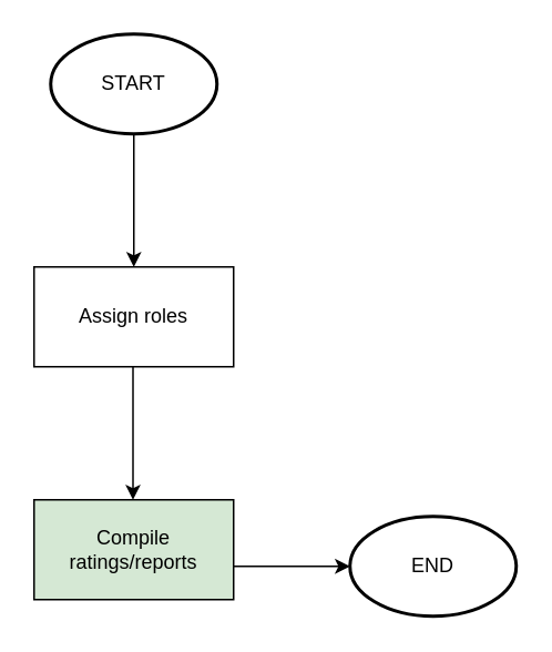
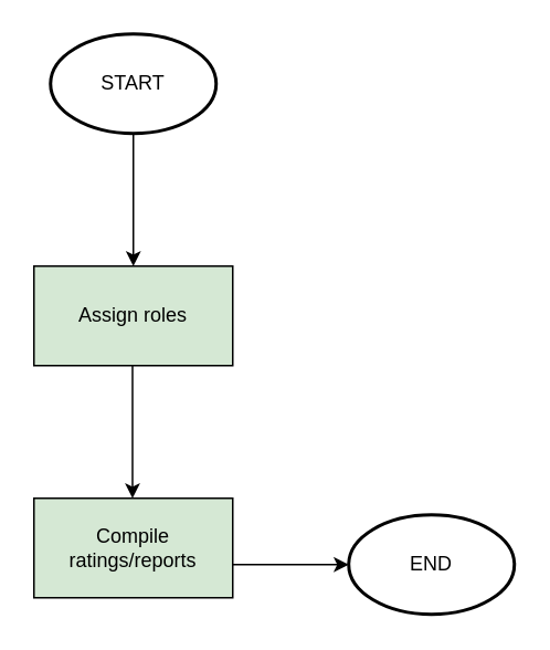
- <mxCell id="4" value="Assign roles" style="rounded=0;whiteSpace=wrap;html=1;" vertex="1" parent="1"><mxGeometry x="20" y="160" width="120" height="60" as="geometry" /></mxCell>
+ <mxCell id="4" value="Assign roles" style="rounded=0;whiteSpace=wrap;html=1;fillColor=#d5e8d4;" vertex="1" parent="1"><mxGeometry x="20" y="160" width="120" height="60" as="geometry" /></mxCell>
